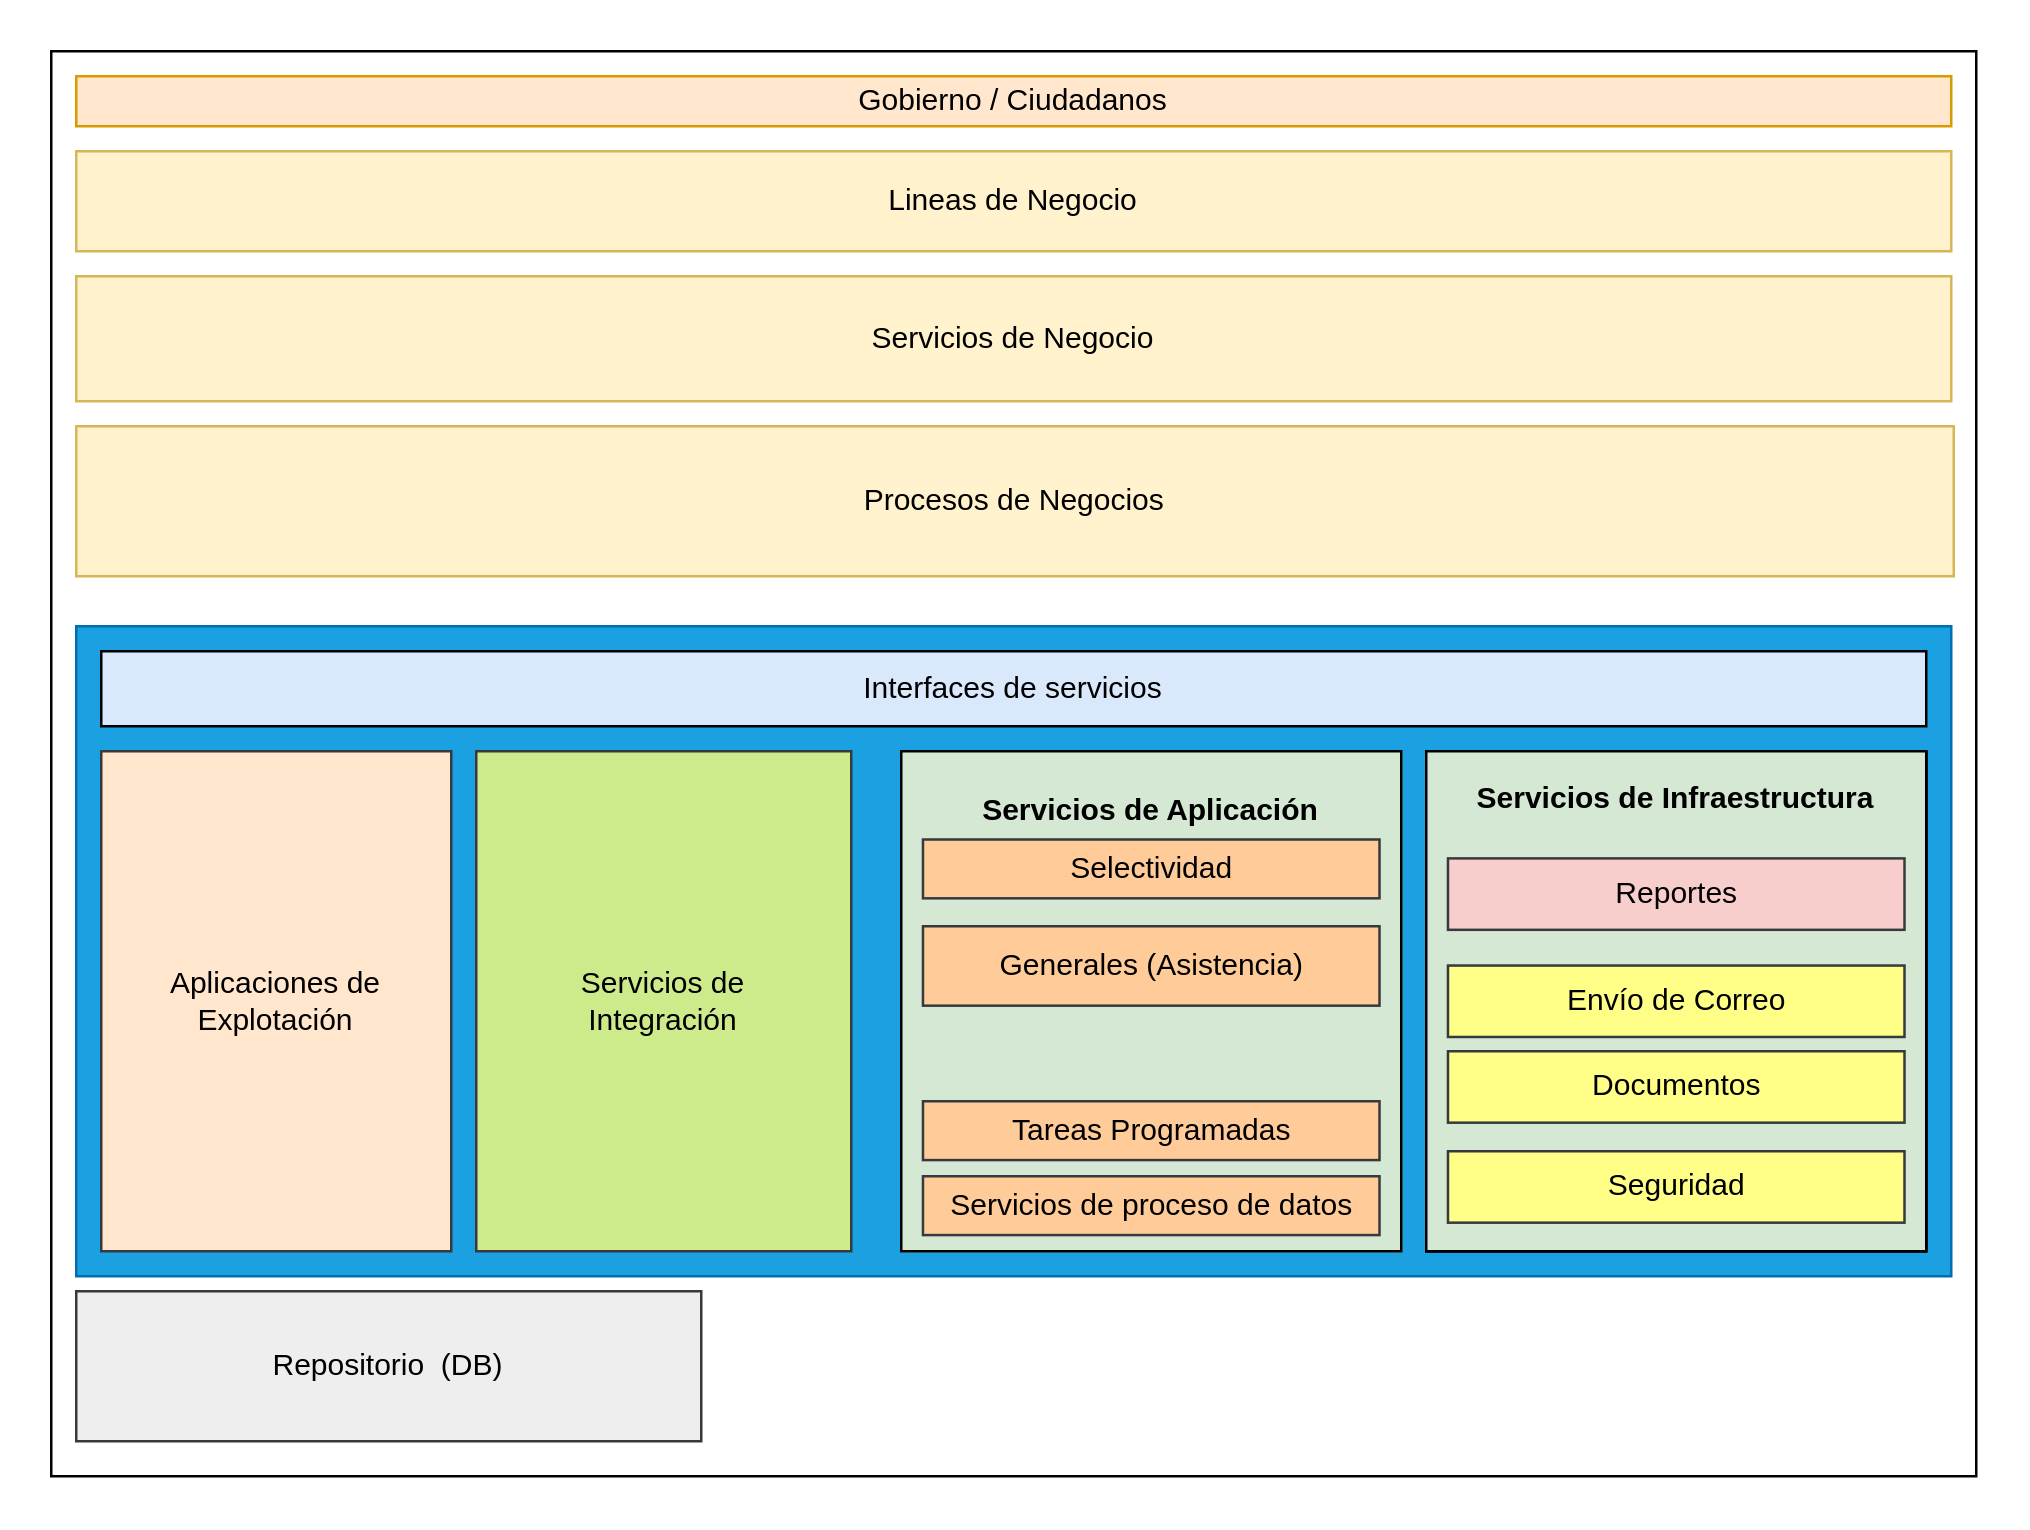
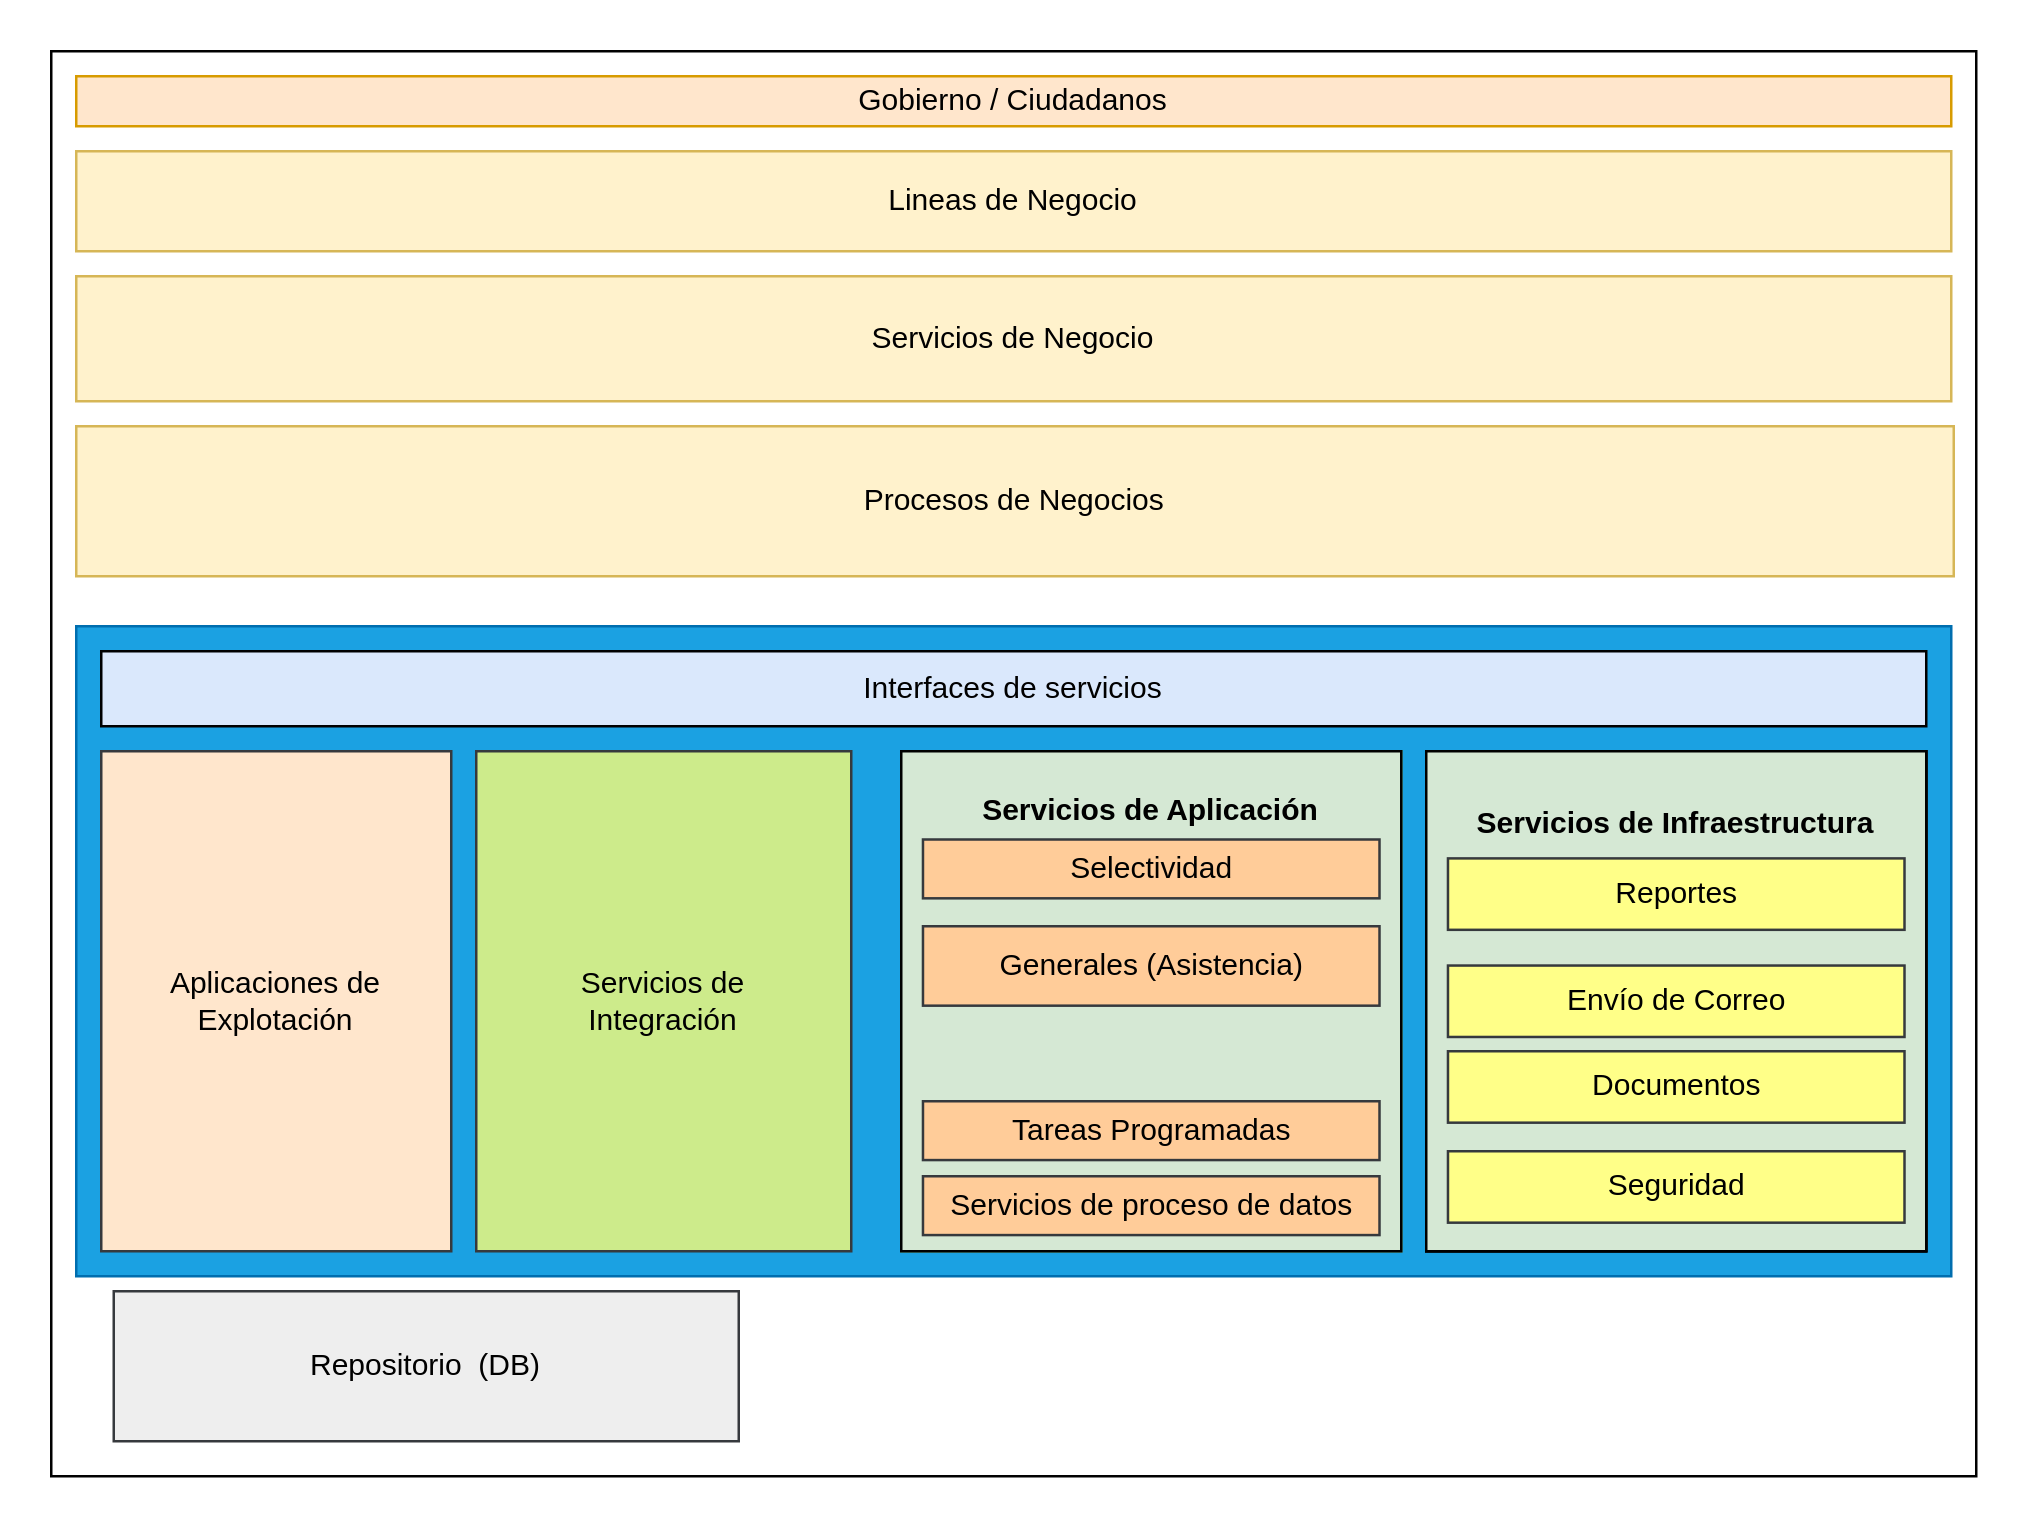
- <mxCell id="18" value="&lt;b&gt;Servicios de Infraestructura&lt;/b&gt;" style="text;html=1;strokeColor=none;fillColor=none;align=center;verticalAlign=middle;whiteSpace=wrap;rounded=0;" vertex="1" parent="13"><mxGeometry x="15" y="4.286" width="170" height="28.571" as="geometry" /></mxCell>
+ <mxCell id="18" value="&lt;b&gt;Servicios de Infraestructura&lt;/b&gt;" style="text;html=1;strokeColor=none;fillColor=none;align=center;verticalAlign=middle;whiteSpace=wrap;rounded=0;" vertex="1" parent="13"><mxGeometry x="15" y="14.286" width="170" height="28.571" as="geometry" /></mxCell>
- <mxCell id="15" value="Reportes" style="rounded=0;whiteSpace=wrap;html=1;fillColor=#f8cecc;strokeColor=#36393d;" vertex="1" parent="13"><mxGeometry x="8.69" y="42.859" width="182.61" height="28.571" as="geometry" /></mxCell>
+ <mxCell id="15" value="Reportes" style="rounded=0;whiteSpace=wrap;html=1;fillColor=#ffff88;strokeColor=#36393d;" vertex="1" parent="13"><mxGeometry x="8.69" y="42.859" width="182.61" height="28.571" as="geometry" /></mxCell>
- <mxCell id="3" value="Repositorio&amp;nbsp; (DB)" style="rounded=0;whiteSpace=wrap;html=1;fillColor=#eeeeee;strokeColor=#36393d;" vertex="1" parent="1"><mxGeometry x="30" y="516" width="250" height="60" as="geometry" /></mxCell>
+ <mxCell id="3" value="Repositorio&amp;nbsp; (DB)" style="rounded=0;whiteSpace=wrap;html=1;fillColor=#eeeeee;strokeColor=#36393d;" vertex="1" parent="1"><mxGeometry x="45" y="516" width="250" height="60" as="geometry" /></mxCell>
